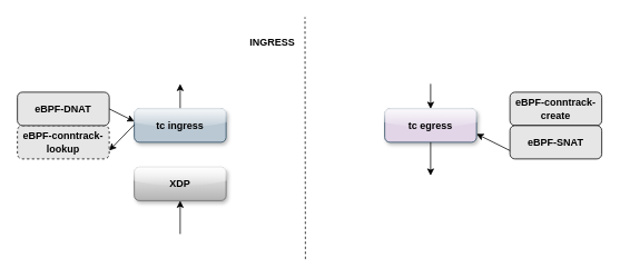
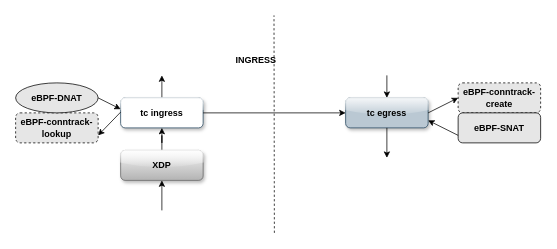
- <mxCell id="11" value="INGRESS" style="text;html=1;align=center;verticalAlign=middle;resizable=0;points=[];autosize=1;fontStyle=1" parent="1" vertex="1"><mxGeometry x="290" y="40" width="70" height="20" as="geometry" /></mxCell>
+ <mxCell id="11" value="INGRESS" style="text;html=1;align=center;verticalAlign=middle;resizable=0;points=[];autosize=1;fontStyle=1" parent="1" vertex="1"><mxGeometry x="305" y="70" width="70" height="20" as="geometry" /></mxCell>
- <mxCell id="13" value="&lt;b&gt;eBPF-DNAT&lt;/b&gt;" style="rounded=1;whiteSpace=wrap;html=1;fillColor=#E6E6E6;glass=0;shadow=0;" vertex="1" parent="1"><mxGeometry x="20" y="110" width="110" height="40" as="geometry" /></mxCell>
+ <mxCell id="13" value="&lt;b&gt;eBPF-DNAT&lt;/b&gt;" style="ellipse;whiteSpace=wrap;html=1;fillColor=#E6E6E6;glass=0;shadow=0;" vertex="1" parent="1"><mxGeometry x="20" y="110" width="110" height="40" as="geometry" /></mxCell>
- <mxCell id="14" value="&lt;b&gt;eBPF-conntrack-create&lt;/b&gt;" style="rounded=1;whiteSpace=wrap;html=1;fillColor=#E6E6E6;glass=0;shadow=0;" vertex="1" parent="1"><mxGeometry x="610" y="110" width="110" height="40" as="geometry" /></mxCell>
+ <mxCell id="14" value="&lt;b&gt;eBPF-conntrack-create&lt;/b&gt;" style="rounded=1;whiteSpace=wrap;html=1;fillColor=#E6E6E6;glass=0;shadow=0;dashed=1;" vertex="1" parent="1"><mxGeometry x="610" y="110" width="110" height="40" as="geometry" /></mxCell>
+ <mxCell id="17" value="" style="endArrow=classic;html=1;exitX=1;exitY=0.5;exitDx=0;exitDy=0;entryX=0;entryY=0.5;entryDx=0;entryDy=0;" edge="1" parent="1" source="4" target="14"><mxGeometry width="50" height="50" relative="1" as="geometry"><mxPoint x="360" y="130" as="sourcePoint" /><mxPoint x="410" y="80" as="targetPoint" /></mxGeometry></mxCell>
- <mxCell id="3" value="&lt;b&gt;tc ingress&lt;/b&gt;" style="rounded=1;whiteSpace=wrap;html=1;fillColor=#bac8d3;glass=1;shadow=1;sketch=0;strokeColor=#23445d;" parent="1" vertex="1"><mxGeometry x="160" y="130" width="110" height="40" as="geometry" /></mxCell>
+ <mxCell id="3" value="&lt;b&gt;tc ingress&lt;/b&gt;" style="rounded=1;whiteSpace=wrap;html=1;fillColor=#ffffff;glass=1;shadow=1;sketch=0;strokeColor=#23445d;" parent="1" vertex="1"><mxGeometry x="160" y="130" width="110" height="40" as="geometry" /></mxCell>
+ <mxCell id="20" value="" style="endArrow=classic;html=1;exitX=1;exitY=0.5;exitDx=0;exitDy=0;entryX=0;entryY=0.5;entryDx=0;entryDy=0;" edge="1" parent="1" source="3" target="4"><mxGeometry width="50" height="50" relative="1" as="geometry"><mxPoint x="360" y="130" as="sourcePoint" /><mxPoint x="410" y="80" as="targetPoint" /></mxGeometry></mxCell>
- <mxCell id="4" value="&lt;b&gt;tc egress&lt;/b&gt;" style="rounded=1;whiteSpace=wrap;html=1;fillColor=#e1d5e7;glass=1;shadow=1;sketch=0;strokeColor=#23445d;" parent="1" vertex="1"><mxGeometry x="460" y="130" width="110" height="40" as="geometry" /></mxCell>
+ <mxCell id="4" value="&lt;b&gt;tc egress&lt;/b&gt;" style="rounded=1;whiteSpace=wrap;html=1;fillColor=#bac8d3;glass=1;shadow=1;sketch=0;strokeColor=#23445d;" parent="1" vertex="1"><mxGeometry x="460" y="130" width="110" height="40" as="geometry" /></mxCell>
+ <mxCell id="5" value="" style="edgeStyle=orthogonalEdgeStyle;rounded=0;orthogonalLoop=1;jettySize=auto;html=1;entryX=0.5;entryY=1;entryDx=0;entryDy=0;" parent="1" source="6" target="3" edge="1"><mxGeometry relative="1" as="geometry"><mxPoint x="215" y="180" as="targetPoint" /></mxGeometry></mxCell>
